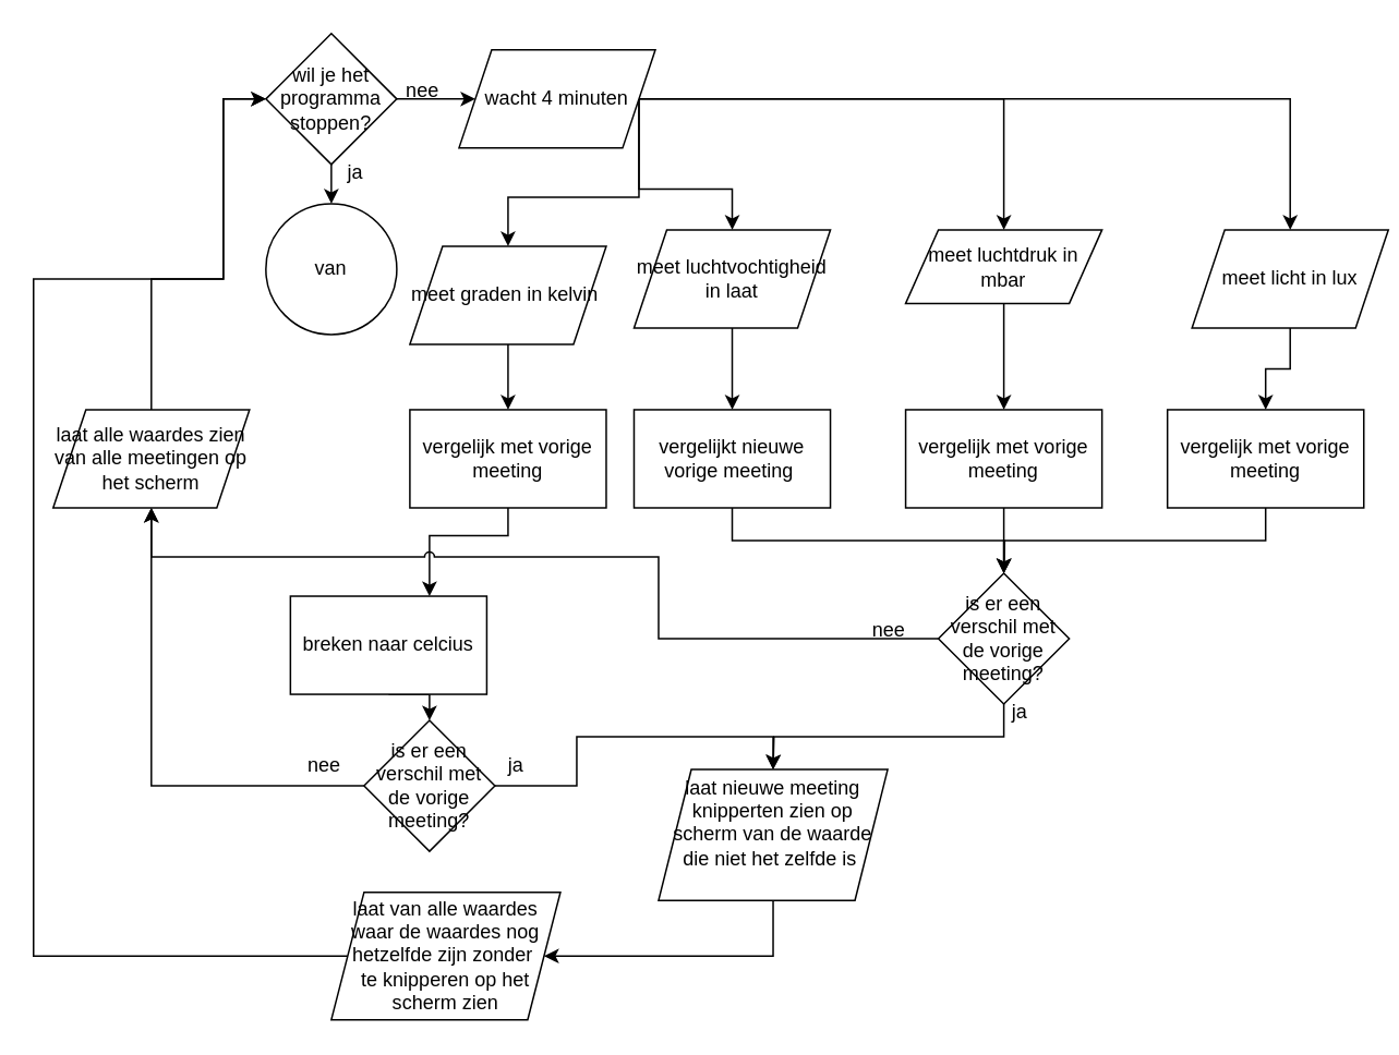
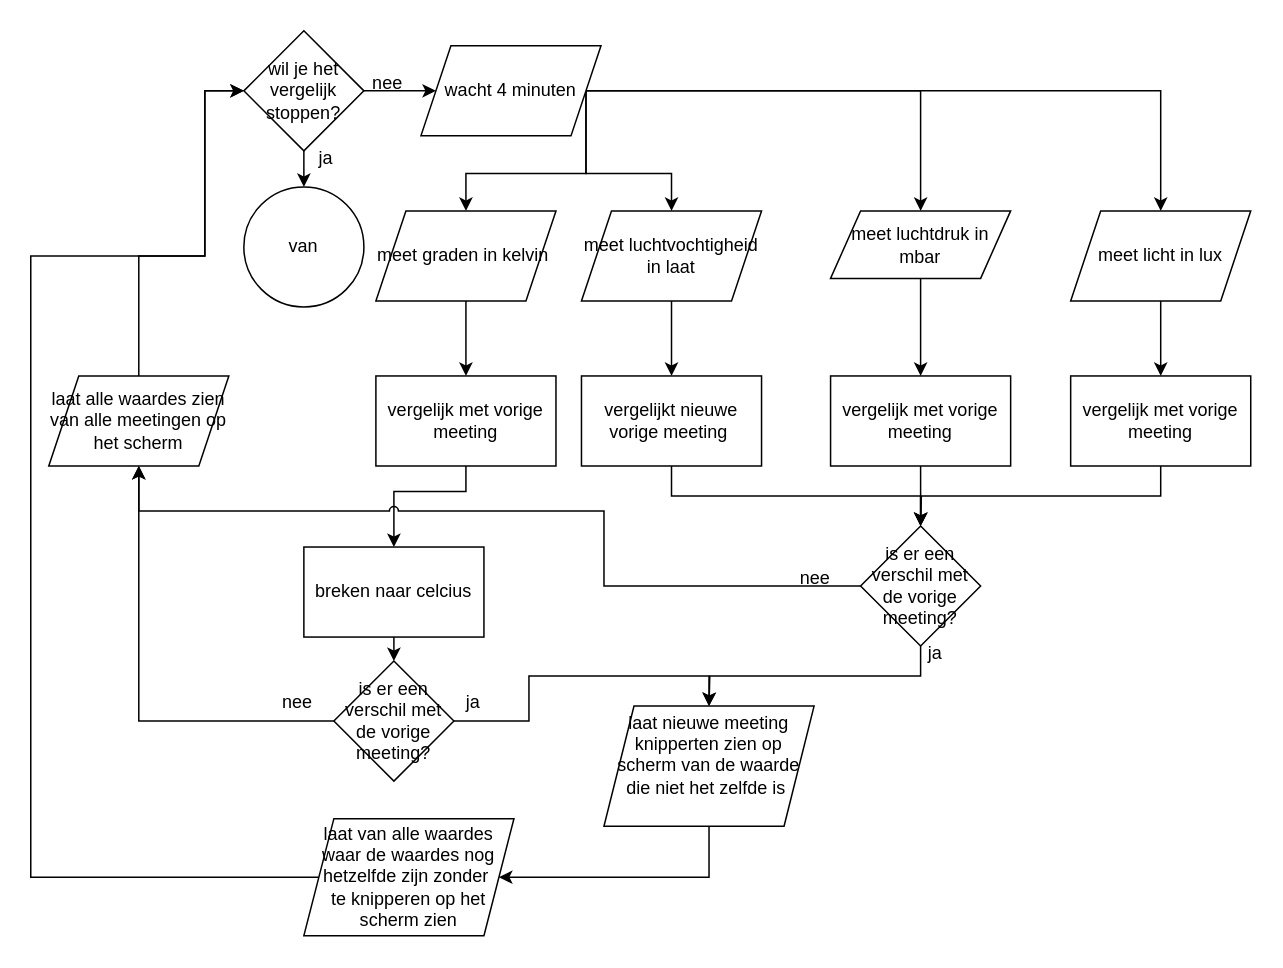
- <mxCell id="41" value="wil je het programma stoppen?" style="rhombus;whiteSpace=wrap;html=1;labelBackgroundColor=none;labelBorderColor=none;" vertex="1" parent="1"><mxGeometry x="162" y="20" width="80" height="80" as="geometry" /></mxCell>
+ <mxCell id="41" value="wil je het vergelijk stoppen?" style="rhombus;whiteSpace=wrap;html=1;labelBackgroundColor=none;labelBorderColor=none;" vertex="1" parent="1"><mxGeometry x="162" y="20" width="80" height="80" as="geometry" /></mxCell>
- <mxCell id="9" value="meet licht in lux" style="shape=parallelogram;perimeter=parallelogramPerimeter;whiteSpace=wrap;html=1;fixedSize=1;" vertex="1" parent="1"><mxGeometry x="728" y="140" width="120" height="60" as="geometry" /></mxCell>
+ <mxCell id="9" value="meet licht in lux" style="shape=parallelogram;perimeter=parallelogramPerimeter;whiteSpace=wrap;html=1;fixedSize=1;" vertex="1" parent="1"><mxGeometry x="713" y="140" width="120" height="60" as="geometry" /></mxCell>
- <mxCell id="3" value="meet graden in kelvin&amp;nbsp;" style="shape=parallelogram;perimeter=parallelogramPerimeter;whiteSpace=wrap;html=1;fixedSize=1;" vertex="1" parent="1"><mxGeometry x="250" y="150" width="120" height="60" as="geometry" /></mxCell>
+ <mxCell id="3" value="meet graden in kelvin&amp;nbsp;" style="shape=parallelogram;perimeter=parallelogramPerimeter;whiteSpace=wrap;html=1;fixedSize=1;" vertex="1" parent="1"><mxGeometry x="250" y="140" width="120" height="60" as="geometry" /></mxCell>
- <mxCell id="30" value="breken naar celcius" style="rounded=0;whiteSpace=wrap;html=1;" vertex="1" parent="1"><mxGeometry x="177" y="364" width="120" height="60" as="geometry" /></mxCell>
+ <mxCell id="30" value="breken naar celcius" style="rounded=0;whiteSpace=wrap;html=1;" vertex="1" parent="1"><mxGeometry x="202" y="364" width="120" height="60" as="geometry" /></mxCell>
